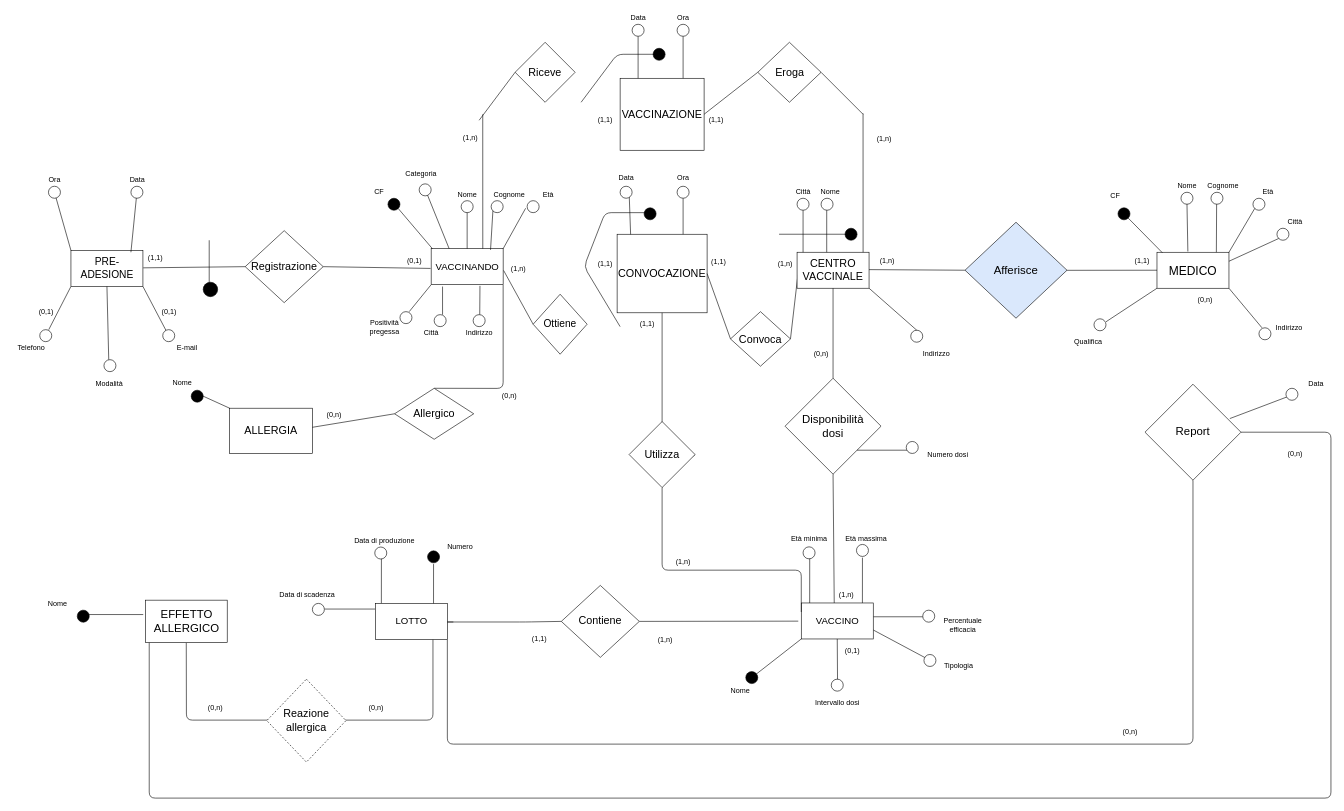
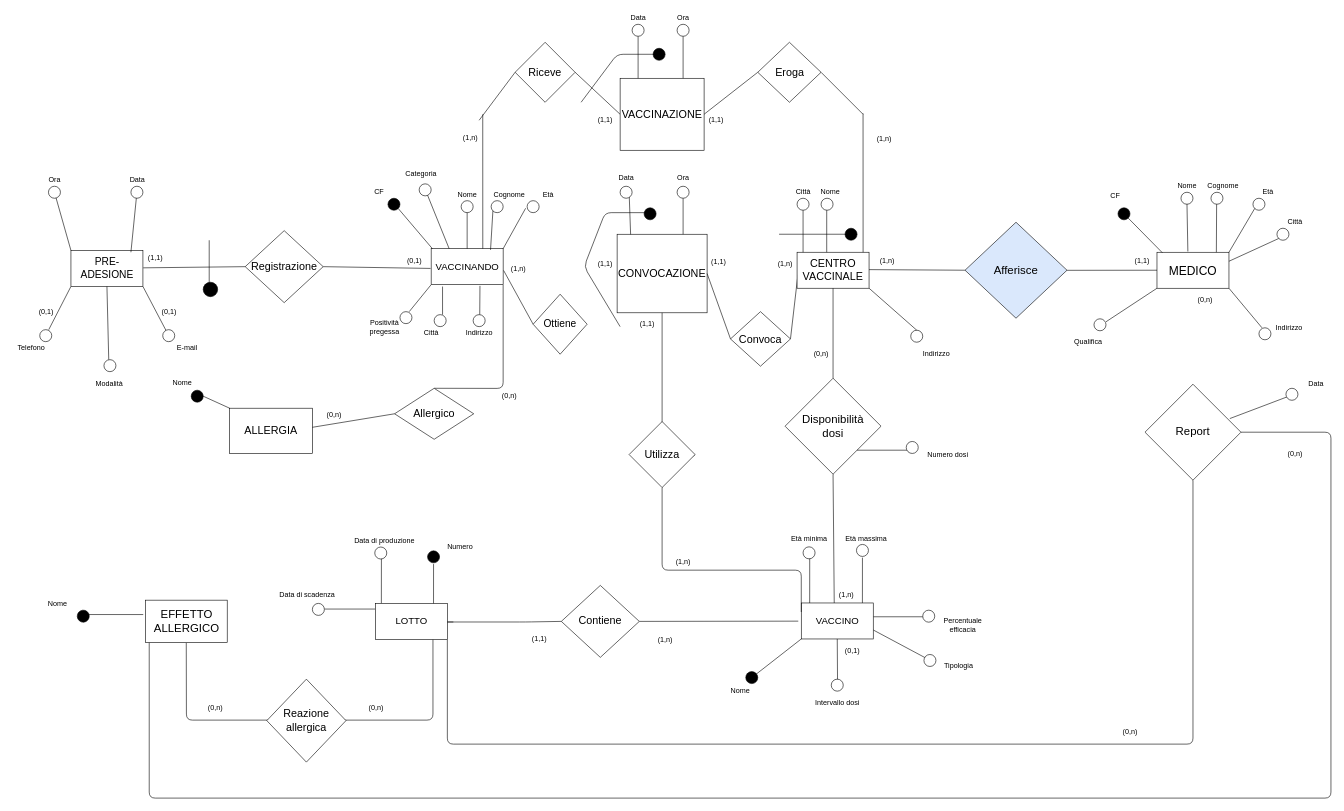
+ <mxCell id="19" value="" style="endArrow=none;html=1;exitX=0;exitY=0.5;exitDx=0;exitDy=0;entryX=1;entryY=0.5;entryDx=0;entryDy=0;" parent="1" source="21" target="166" edge="1"><mxGeometry width="50" height="50" relative="1" as="geometry"><mxPoint x="1028" y="190" as="sourcePoint" /><mxPoint x="808" y="190" as="targetPoint" /></mxGeometry></mxCell>
- <mxCell id="201" value="&lt;div style=&quot;font-size: 18px&quot;&gt;&lt;font style=&quot;font-size: 18px&quot;&gt;Reazione&lt;/font&gt;&lt;/div&gt;&lt;div style=&quot;font-size: 18px&quot;&gt;&lt;font style=&quot;font-size: 18px&quot;&gt;allergica&lt;/font&gt;&lt;br&gt;&lt;/div&gt;" style="rhombus;whiteSpace=wrap;html=1;fillColor=#FFFFFF;dashed=1;" vertex="1" parent="1"><mxGeometry x="444" y="1131.71" width="132" height="138.29" as="geometry" /></mxCell>
+ <mxCell id="201" value="&lt;div style=&quot;font-size: 18px&quot;&gt;&lt;font style=&quot;font-size: 18px&quot;&gt;Reazione&lt;/font&gt;&lt;/div&gt;&lt;div style=&quot;font-size: 18px&quot;&gt;&lt;font style=&quot;font-size: 18px&quot;&gt;allergica&lt;/font&gt;&lt;br&gt;&lt;/div&gt;" style="rhombus;whiteSpace=wrap;html=1;fillColor=#FFFFFF;" vertex="1" parent="1"><mxGeometry x="444" y="1131.71" width="132" height="138.29" as="geometry" /></mxCell>
